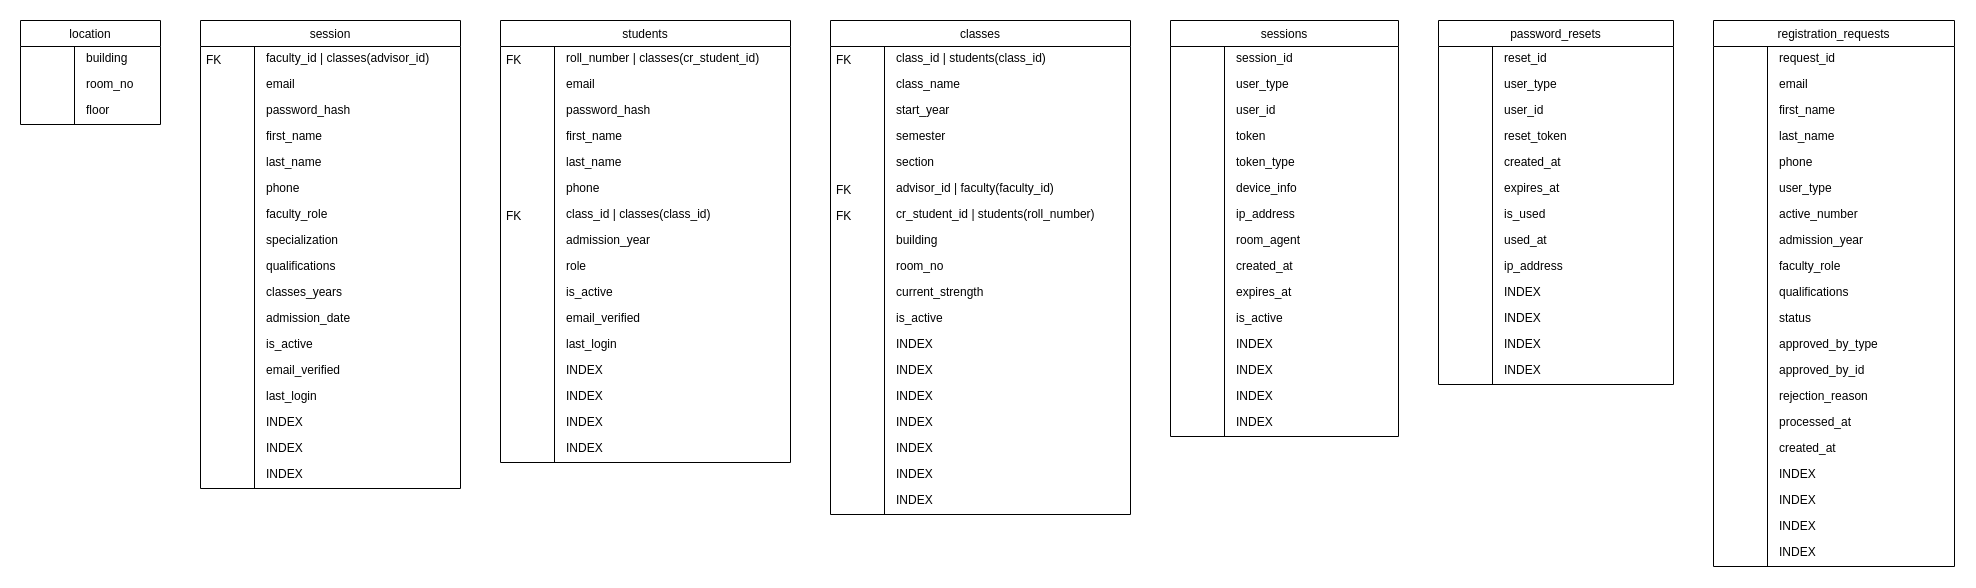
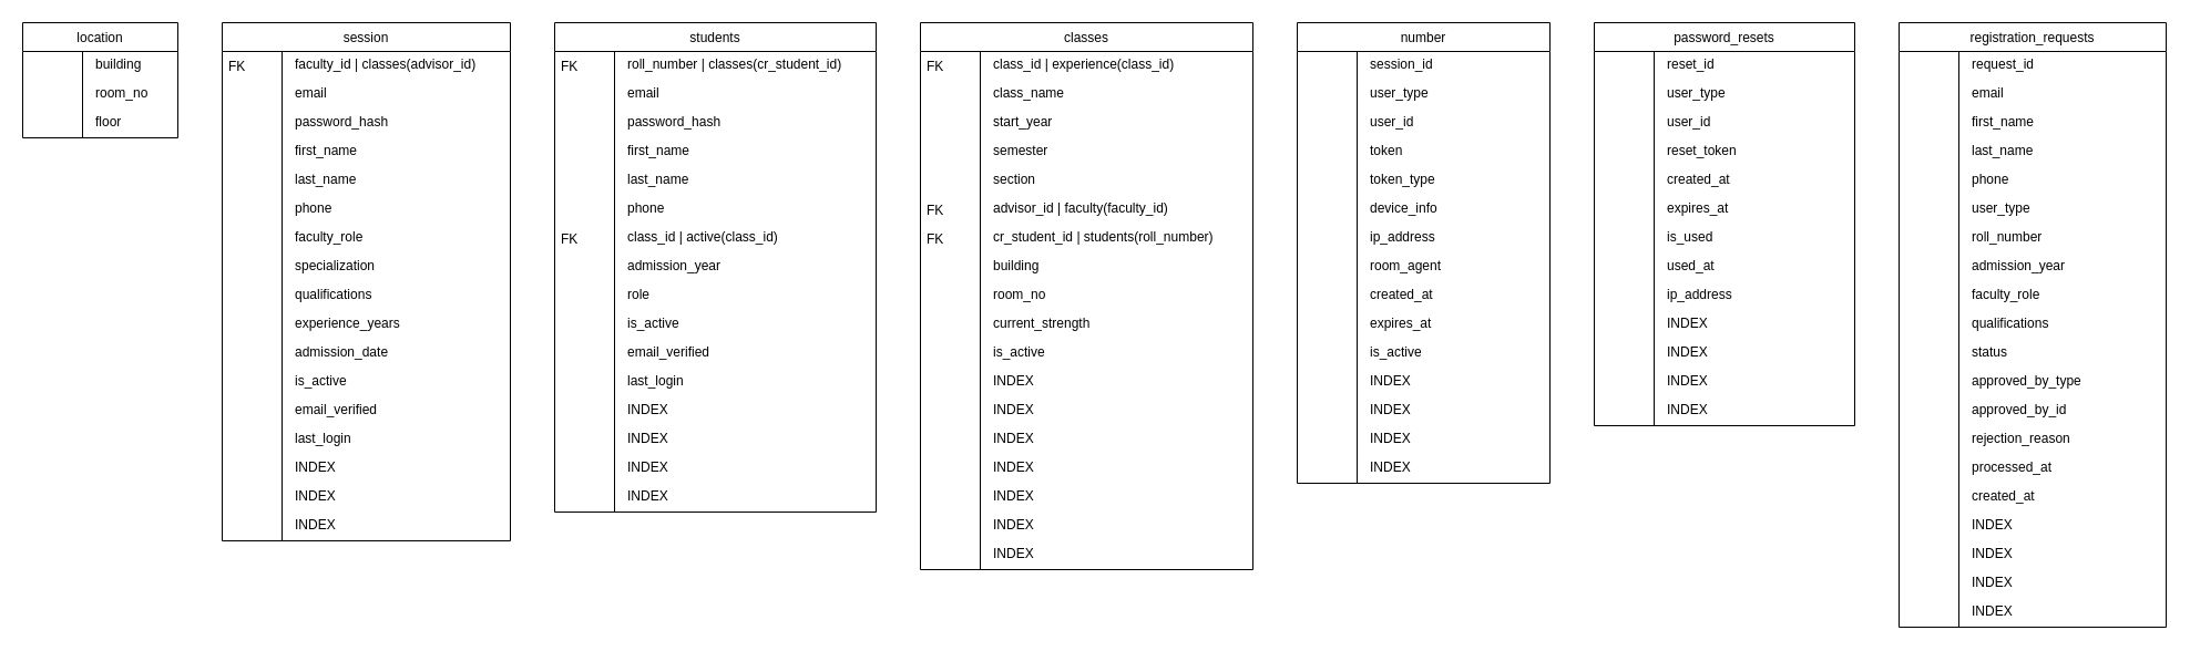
- <mxCell id="114" value="sessions" style="swimlane;fontStyle=0;childLayout=stackLayout;horizontal=1;startSize=26;fillColor=default;horizontalStack=0;resizeParent=1;resizeLast=0;collapsible=1;marginBottom=0;swimlaneFillColor=default;align=center;" vertex="1" parent="1"><mxGeometry x="1170" y="20" width="228" height="416" as="geometry" /></mxCell>
+ <mxCell id="114" value="number" style="swimlane;fontStyle=0;childLayout=stackLayout;horizontal=1;startSize=26;fillColor=default;horizontalStack=0;resizeParent=1;resizeLast=0;collapsible=1;marginBottom=0;swimlaneFillColor=default;align=center;" vertex="1" parent="1"><mxGeometry x="1170" y="20" width="228" height="416" as="geometry" /></mxCell>
- <mxCell id="78" value="class_id | students(class_id)" style="shape=partialRectangle;top=0;left=0;right=0;bottom=0;align=left;verticalAlign=top;spacingTop=-2;fillColor=none;spacingLeft=64;spacingRight=4;overflow=hidden;rotatable=0;points=[[0,0.5],[1,0.5]];portConstraint=eastwest;dropTarget=0;" vertex="1" parent="77"><mxGeometry y="26" width="300" height="26" as="geometry" /></mxCell>
+ <mxCell id="78" value="class_id | experience(class_id)" style="shape=partialRectangle;top=0;left=0;right=0;bottom=0;align=left;verticalAlign=top;spacingTop=-2;fillColor=none;spacingLeft=64;spacingRight=4;overflow=hidden;rotatable=0;points=[[0,0.5],[1,0.5]];portConstraint=eastwest;dropTarget=0;" vertex="1" parent="77"><mxGeometry y="26" width="300" height="26" as="geometry" /></mxCell>
- <mxCell id="57" value="class_id | classes(class_id)" style="shape=partialRectangle;top=0;left=0;right=0;bottom=0;align=left;verticalAlign=top;spacingTop=-2;fillColor=none;spacingLeft=64;spacingRight=4;overflow=hidden;rotatable=0;points=[[0,0.5],[1,0.5]];portConstraint=eastwest;dropTarget=0;" vertex="1" parent="44"><mxGeometry y="182" width="290" height="26" as="geometry" /></mxCell>
+ <mxCell id="57" value="class_id | active(class_id)" style="shape=partialRectangle;top=0;left=0;right=0;bottom=0;align=left;verticalAlign=top;spacingTop=-2;fillColor=none;spacingLeft=64;spacingRight=4;overflow=hidden;rotatable=0;points=[[0,0.5],[1,0.5]];portConstraint=eastwest;dropTarget=0;" vertex="1" parent="44"><mxGeometry y="182" width="290" height="26" as="geometry" /></mxCell>
- <mxCell id="185" value="active_number" style="shape=partialRectangle;top=0;left=0;right=0;bottom=0;align=left;verticalAlign=top;spacingTop=-2;fillColor=none;spacingLeft=64;spacingRight=4;overflow=hidden;rotatable=0;points=[[0,0.5],[1,0.5]];portConstraint=eastwest;dropTarget=0;" vertex="1" parent="172"><mxGeometry y="182" width="241" height="26" as="geometry" /></mxCell>
+ <mxCell id="185" value="roll_number" style="shape=partialRectangle;top=0;left=0;right=0;bottom=0;align=left;verticalAlign=top;spacingTop=-2;fillColor=none;spacingLeft=64;spacingRight=4;overflow=hidden;rotatable=0;points=[[0,0.5],[1,0.5]];portConstraint=eastwest;dropTarget=0;" vertex="1" parent="172"><mxGeometry y="182" width="241" height="26" as="geometry" /></mxCell>
- <mxCell id="28" value="classes_years" style="shape=partialRectangle;top=0;left=0;right=0;bottom=0;align=left;verticalAlign=top;spacingTop=-2;fillColor=none;spacingLeft=64;spacingRight=4;overflow=hidden;rotatable=0;points=[[0,0.5],[1,0.5]];portConstraint=eastwest;dropTarget=0;" vertex="1" parent="9"><mxGeometry y="260" width="260" height="26" as="geometry" /></mxCell>
+ <mxCell id="28" value="experience_years" style="shape=partialRectangle;top=0;left=0;right=0;bottom=0;align=left;verticalAlign=top;spacingTop=-2;fillColor=none;spacingLeft=64;spacingRight=4;overflow=hidden;rotatable=0;points=[[0,0.5],[1,0.5]];portConstraint=eastwest;dropTarget=0;" vertex="1" parent="9"><mxGeometry y="260" width="260" height="26" as="geometry" /></mxCell>
